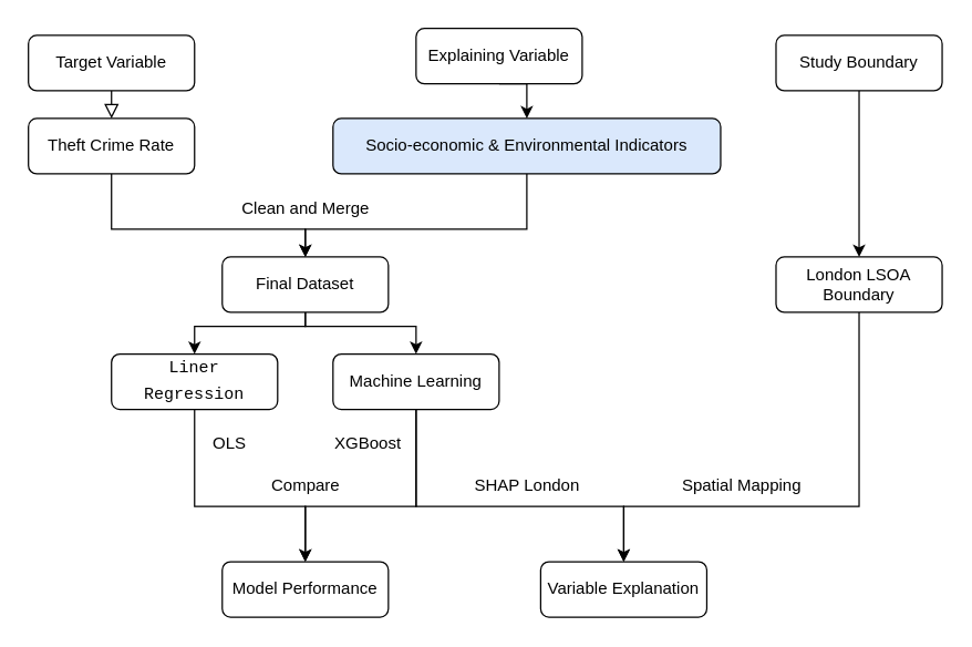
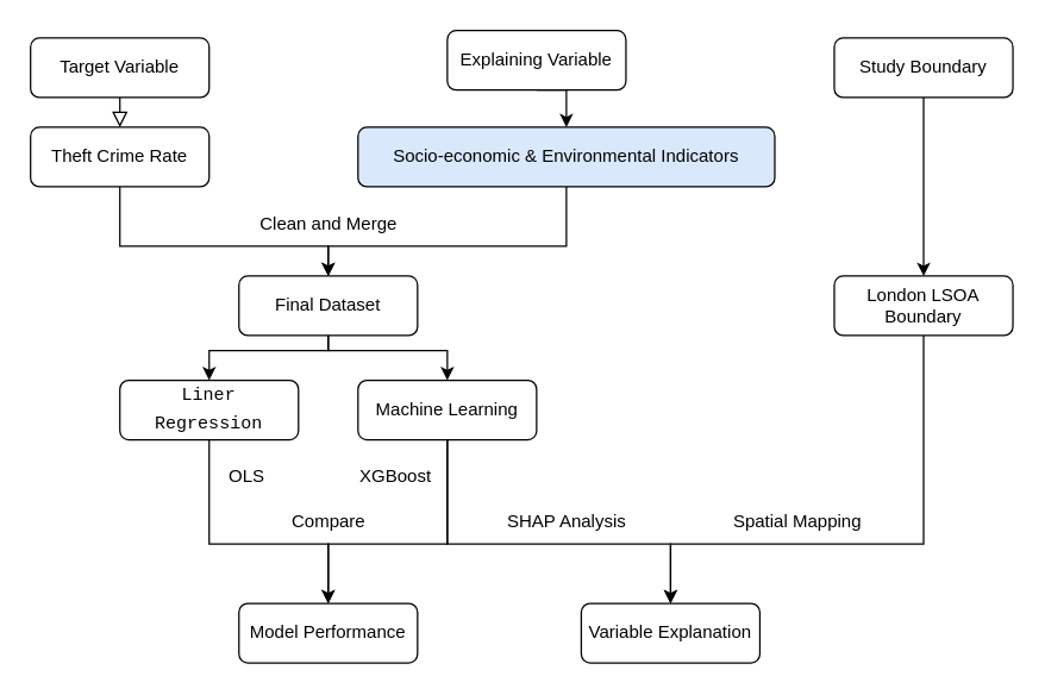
- <mxCell id="25" value="SHAP London" style="text;html=1;align=center;verticalAlign=middle;resizable=0;points=[];autosize=1;strokeColor=none;fillColor=none;" parent="1" vertex="1"><mxGeometry x="330" y="335" width="100" height="30" as="geometry" /></mxCell>
+ <mxCell id="25" value="SHAP Analysis" style="text;html=1;align=center;verticalAlign=middle;resizable=0;points=[];autosize=1;strokeColor=none;fillColor=none;" parent="1" vertex="1"><mxGeometry x="330" y="335" width="100" height="30" as="geometry" /></mxCell>
